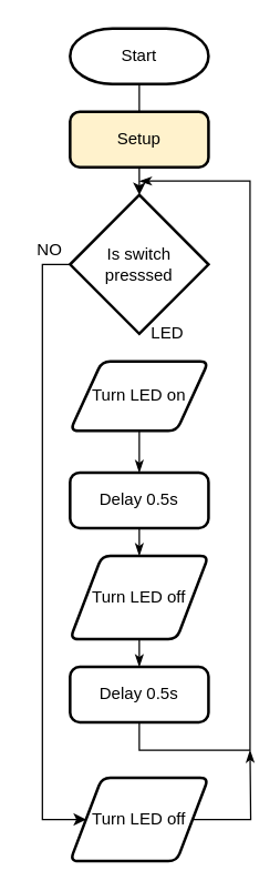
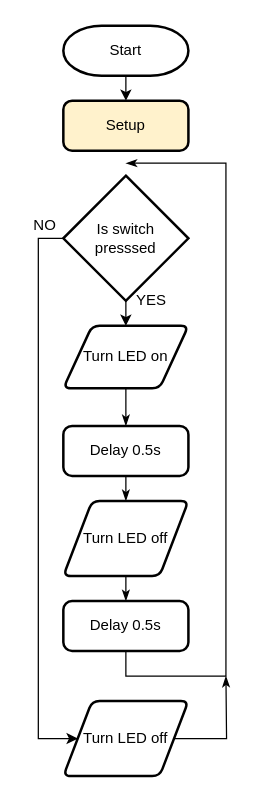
- <mxCell id="2" style="edgeStyle=orthogonalEdgeStyle;rounded=0;orthogonalLoop=1;jettySize=auto;html=1;exitX=0.5;exitY=1;exitDx=0;exitDy=0;exitPerimeter=0;entryX=0.5;entryY=0;entryDx=0;entryDy=0;endArrow=none;" edge="1" parent="1" source="3" target="5"><mxGeometry relative="1" as="geometry" /></mxCell>
+ <mxCell id="2" style="edgeStyle=orthogonalEdgeStyle;rounded=0;orthogonalLoop=1;jettySize=auto;html=1;exitX=0.5;exitY=1;exitDx=0;exitDy=0;exitPerimeter=0;entryX=0.5;entryY=0;entryDx=0;entryDy=0;" edge="1" parent="1" source="3" target="5"><mxGeometry relative="1" as="geometry" /></mxCell>
- <mxCell id="4" style="edgeStyle=orthogonalEdgeStyle;rounded=0;orthogonalLoop=1;jettySize=auto;html=1;exitX=0.5;exitY=1;exitDx=0;exitDy=0;entryX=0.5;entryY=0;entryDx=0;entryDy=0;entryPerimeter=0;" edge="1" parent="1" source="5" target="8"><mxGeometry relative="1" as="geometry" /></mxCell>
- <mxCell id="13" value="LED" style="text;html=1;align=center;verticalAlign=middle;resizable=0;points=[];autosize=1;" vertex="1" parent="1"><mxGeometry x="100" y="230" width="40" height="20" as="geometry" /></mxCell>
+ <mxCell id="13" value="YES" style="text;html=1;align=center;verticalAlign=middle;resizable=0;points=[];autosize=1;" vertex="1" parent="1"><mxGeometry x="100" y="230" width="40" height="20" as="geometry" /></mxCell>
+ <mxCell id="6" style="edgeStyle=orthogonalEdgeStyle;rounded=0;orthogonalLoop=1;jettySize=auto;html=1;exitX=0.5;exitY=1;exitDx=0;exitDy=0;exitPerimeter=0;entryX=0.5;entryY=0;entryDx=0;entryDy=0;" edge="1" parent="1" source="8" target="10"><mxGeometry relative="1" as="geometry" /></mxCell>
